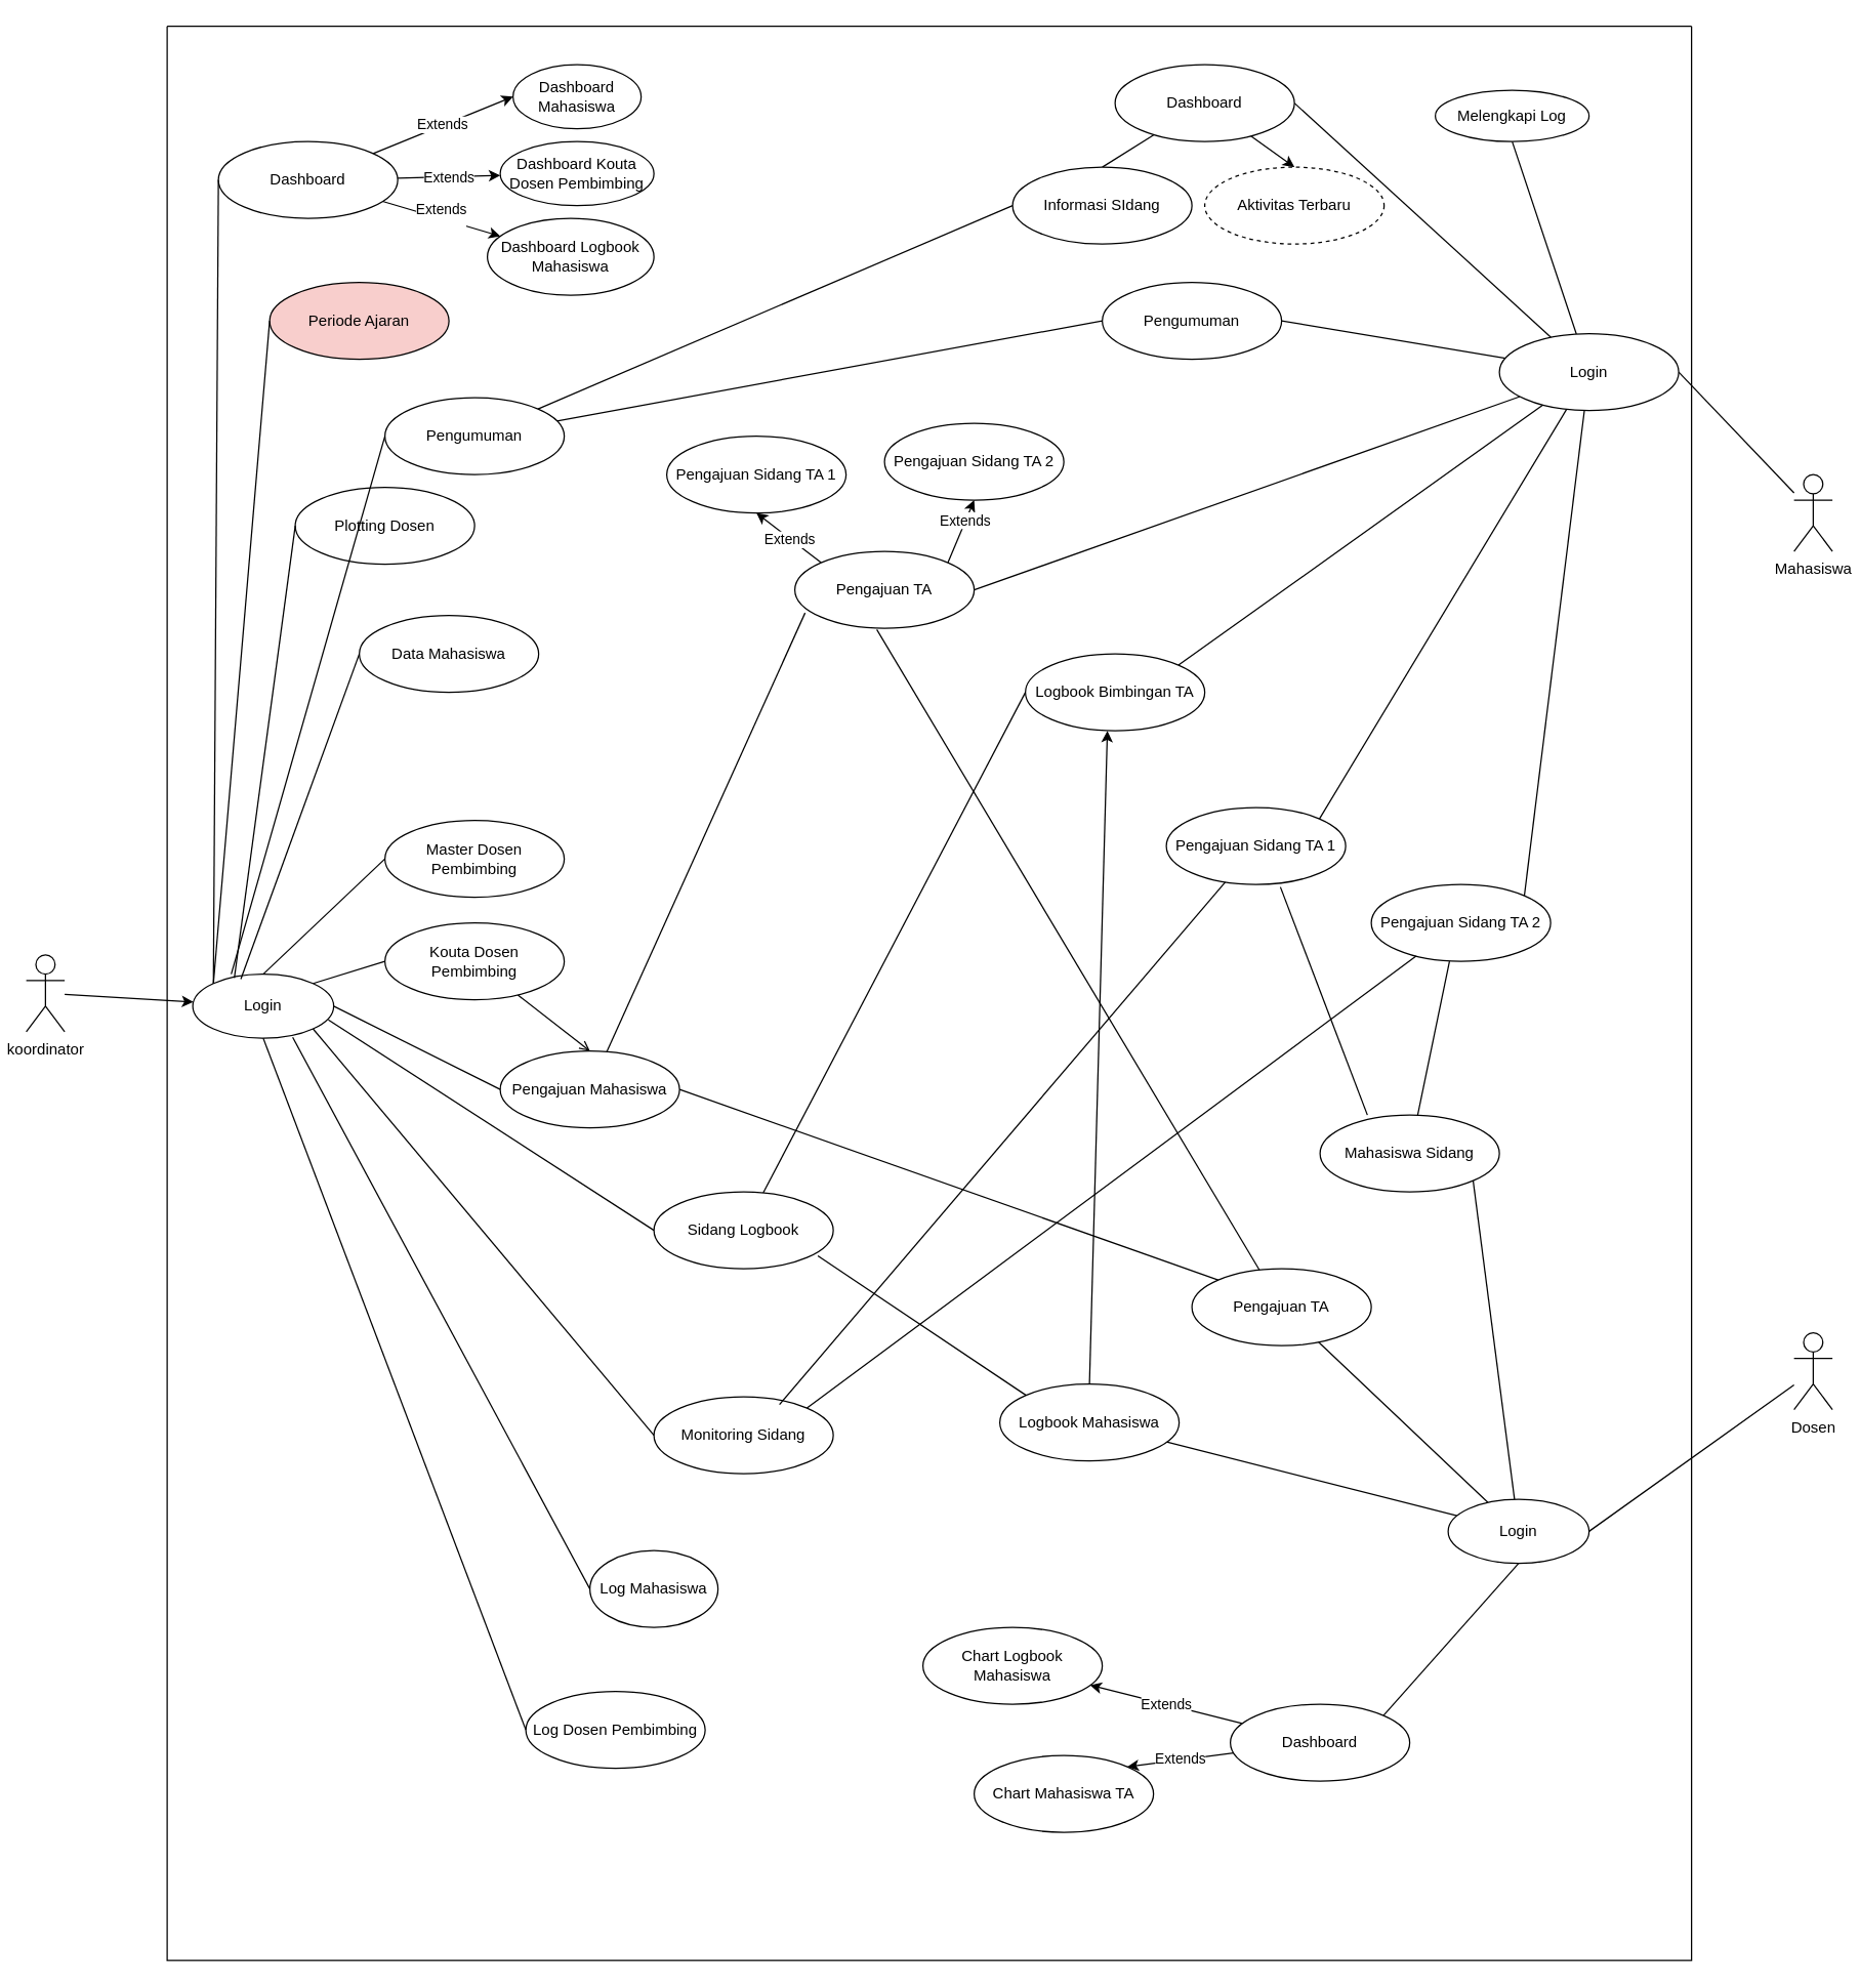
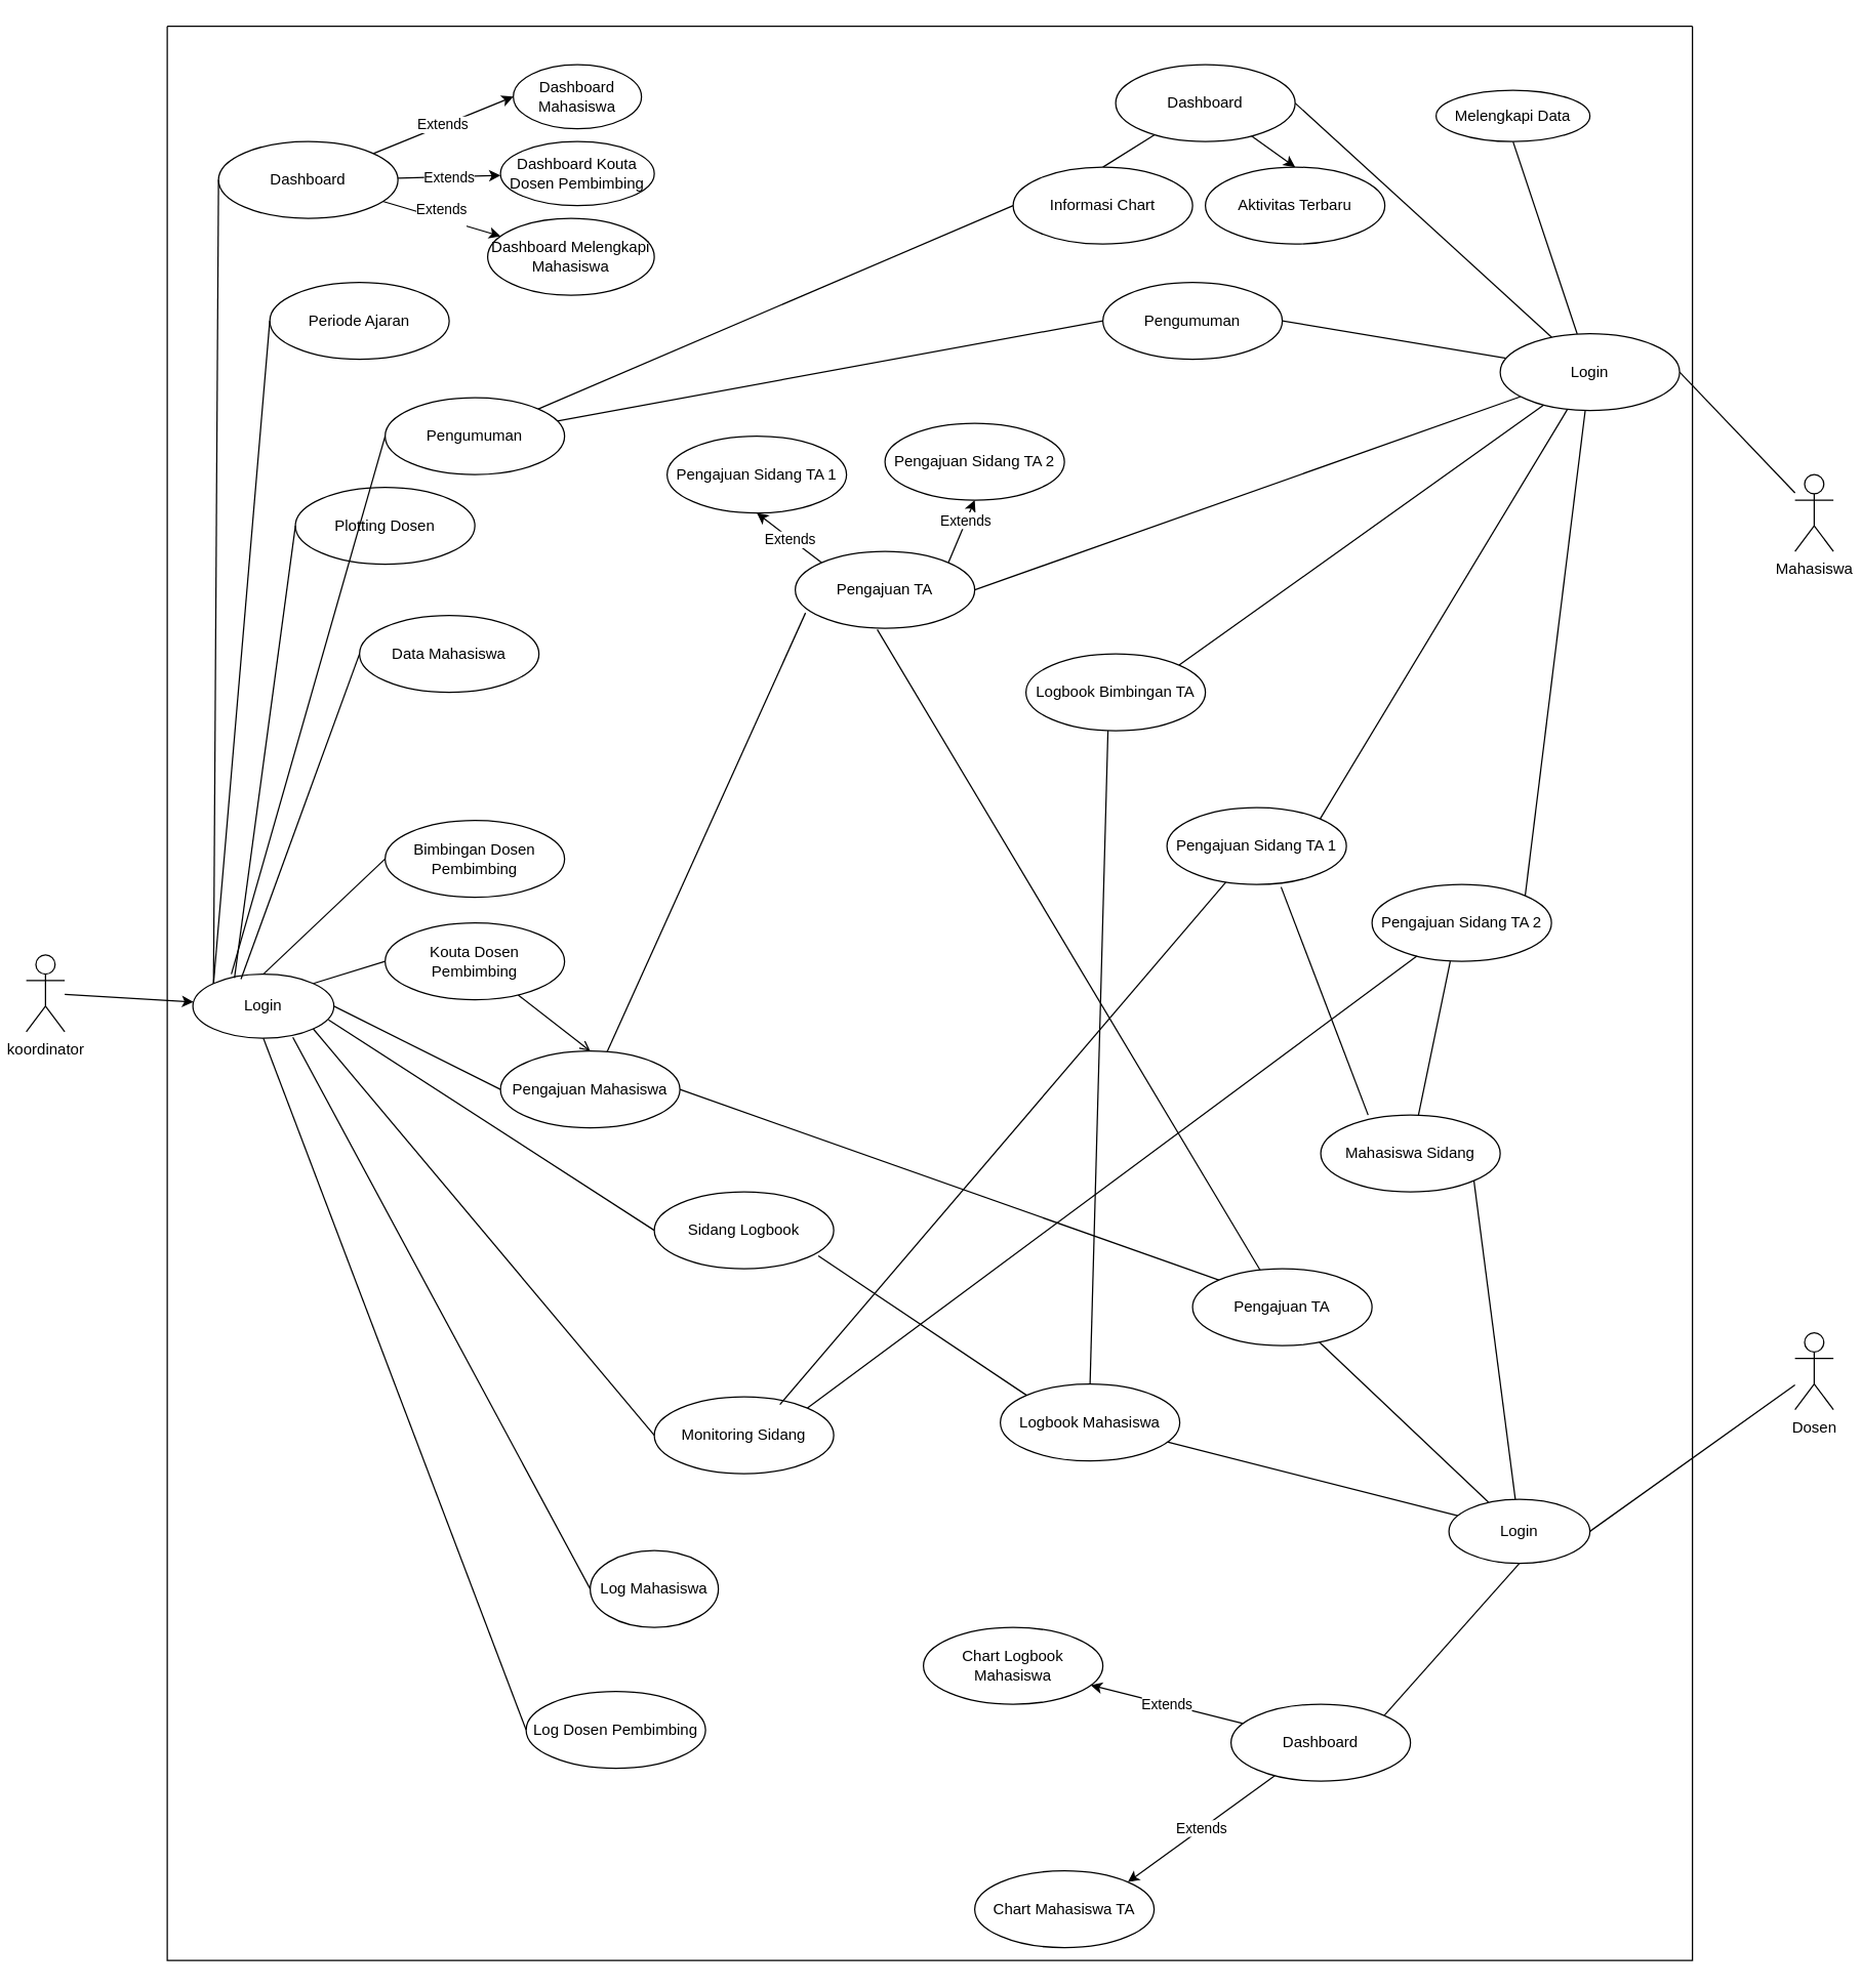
- <mxCell id="34" value="Melengkapi Log" style="ellipse;whiteSpace=wrap;html=1;" vertex="1" parent="2"><mxGeometry x="990" y="50" width="120" height="40" as="geometry" /></mxCell>
+ <mxCell id="34" value="Melengkapi Data" style="ellipse;whiteSpace=wrap;html=1;" vertex="1" parent="2"><mxGeometry x="990" y="50" width="120" height="40" as="geometry" /></mxCell>
- <mxCell id="38" value="Informasi SIdang" style="ellipse;whiteSpace=wrap;html=1;" vertex="1" parent="2"><mxGeometry x="660" y="110" width="140" height="60" as="geometry" /></mxCell>
+ <mxCell id="38" value="Informasi Chart" style="ellipse;whiteSpace=wrap;html=1;" vertex="1" parent="2"><mxGeometry x="660" y="110" width="140" height="60" as="geometry" /></mxCell>
- <mxCell id="39" value="Aktivitas Terbaru" style="ellipse;whiteSpace=wrap;html=1;dashed=1;" vertex="1" parent="2"><mxGeometry x="810" y="110" width="140" height="60" as="geometry" /></mxCell>
+ <mxCell id="39" value="Aktivitas Terbaru" style="ellipse;whiteSpace=wrap;html=1;" vertex="1" parent="2"><mxGeometry x="810" y="110" width="140" height="60" as="geometry" /></mxCell>
- <mxCell id="25" value="Dashboard Logbook Mahasiswa" style="ellipse;whiteSpace=wrap;html=1;" vertex="1" parent="2"><mxGeometry x="250" y="150" width="130" height="60" as="geometry" /></mxCell>
+ <mxCell id="25" value="Dashboard Melengkapi Mahasiswa" style="ellipse;whiteSpace=wrap;html=1;" vertex="1" parent="2"><mxGeometry x="250" y="150" width="130" height="60" as="geometry" /></mxCell>
- <mxCell id="7" value="Periode Ajaran" style="ellipse;whiteSpace=wrap;html=1;fillColor=#f8cecc;" vertex="1" parent="2"><mxGeometry x="80" y="200" width="140" height="60" as="geometry" /></mxCell>
+ <mxCell id="7" value="Periode Ajaran" style="ellipse;whiteSpace=wrap;html=1;" vertex="1" parent="2"><mxGeometry x="80" y="200" width="140" height="60" as="geometry" /></mxCell>
- <mxCell id="68" style="edgeStyle=none;rounded=0;orthogonalLoop=1;jettySize=auto;html=1;exitX=0.5;exitY=0;exitDx=0;exitDy=0;entryX=0.457;entryY=1;entryDx=0;entryDy=0;entryPerimeter=0;endArrow=classic;startFill=0;" edge="1" parent="2" source="61" target="46"><mxGeometry relative="1" as="geometry"><mxPoint x="528" y="1076" as="sourcePoint" /><mxPoint x="838" y="678" as="targetPoint" /></mxGeometry></mxCell>
+ <mxCell id="68" style="edgeStyle=none;rounded=0;orthogonalLoop=1;jettySize=auto;html=1;exitX=0.5;exitY=0;exitDx=0;exitDy=0;entryX=0.457;entryY=1;entryDx=0;entryDy=0;entryPerimeter=0;endArrow=none;startFill=0;" edge="1" parent="2" source="61" target="46"><mxGeometry relative="1" as="geometry"><mxPoint x="528" y="1076" as="sourcePoint" /><mxPoint x="838" y="678" as="targetPoint" /></mxGeometry></mxCell>
- <mxCell id="13" value="Master Dosen Pembimbing" style="ellipse;whiteSpace=wrap;html=1;" vertex="1" parent="2"><mxGeometry x="170" y="620" width="140" height="60" as="geometry" /></mxCell>
+ <mxCell id="13" value="Bimbingan Dosen Pembimbing" style="ellipse;whiteSpace=wrap;html=1;" vertex="1" parent="2"><mxGeometry x="170" y="620" width="140" height="60" as="geometry" /></mxCell>
- <mxCell id="18" style="edgeStyle=none;rounded=0;orthogonalLoop=1;jettySize=auto;html=1;entryX=0;entryY=0.5;entryDx=0;entryDy=0;endArrow=none;startFill=0;" edge="1" parent="2" source="19" target="46"><mxGeometry relative="1" as="geometry"><mxPoint x="696.109" y="574.142" as="targetPoint" /></mxGeometry></mxCell>
- <mxCell id="60" value="Chart Mahasiswa TA" style="ellipse;whiteSpace=wrap;html=1;" vertex="1" parent="2"><mxGeometry x="630" y="1350" width="140" height="60" as="geometry" /></mxCell>
+ <mxCell id="60" value="Chart Mahasiswa TA" style="ellipse;whiteSpace=wrap;html=1;" vertex="1" parent="2"><mxGeometry x="630" y="1440" width="140" height="60" as="geometry" /></mxCell>
